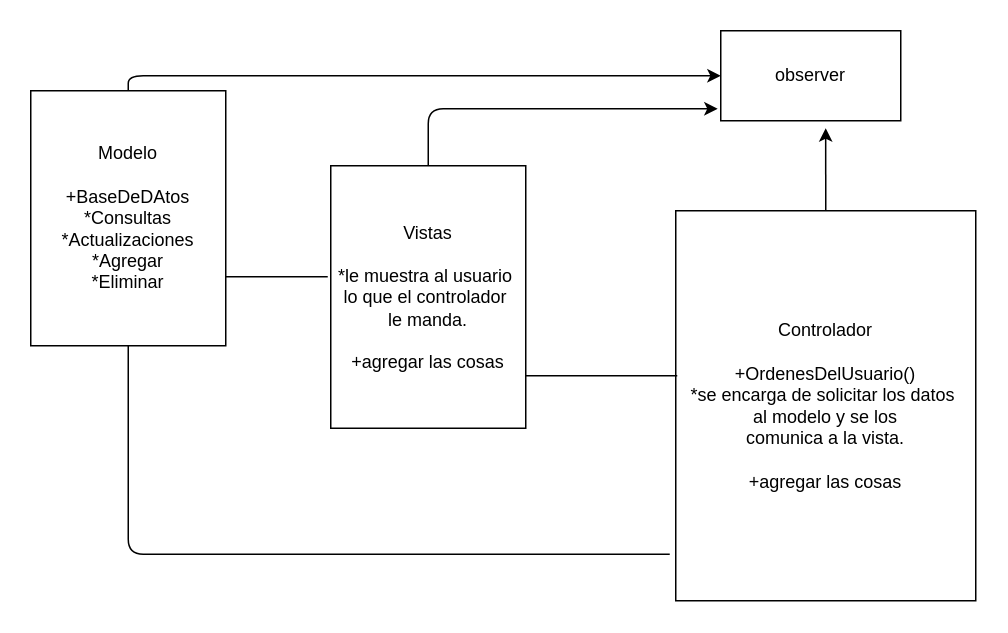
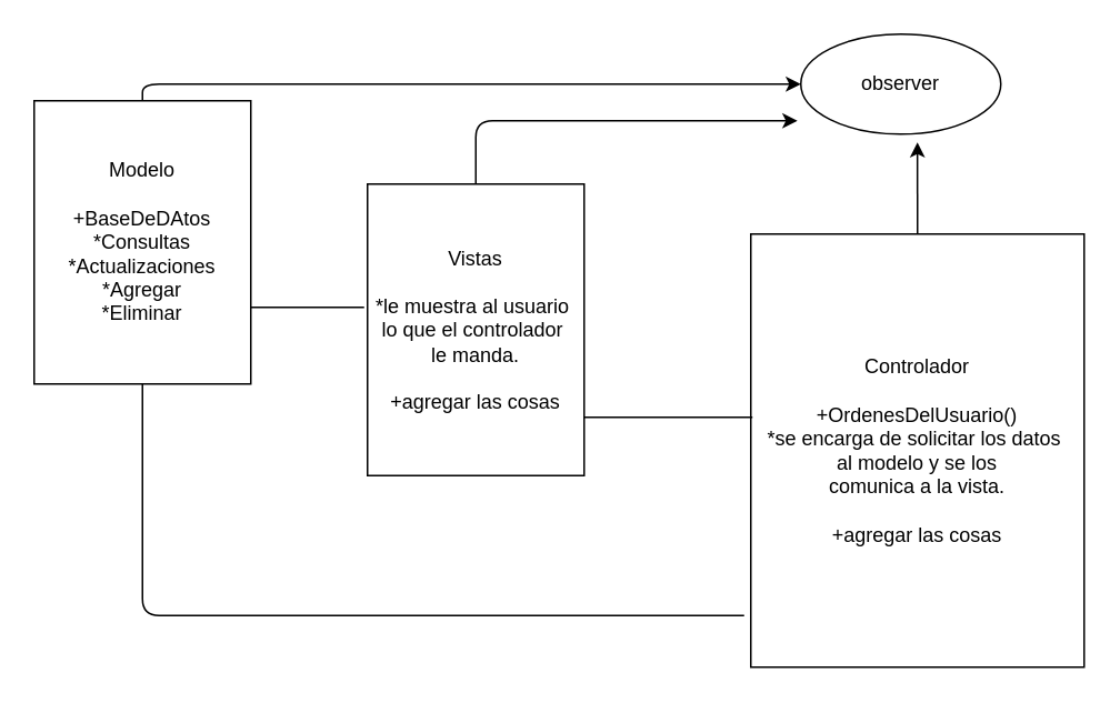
- <mxCell id="5" value="observer" style="rounded=0;whiteSpace=wrap;html=1;" vertex="1" parent="1"><mxGeometry x="480" y="20" width="120" height="60" as="geometry" /></mxCell>
+ <mxCell id="5" value="observer" style="ellipse;whiteSpace=wrap;html=1;" vertex="1" parent="1"><mxGeometry x="480" y="20" width="120" height="60" as="geometry" /></mxCell>
